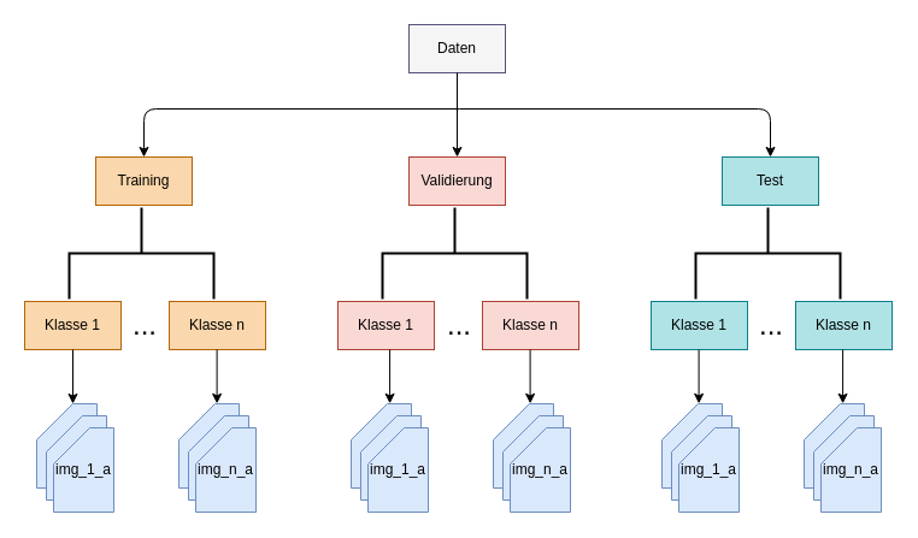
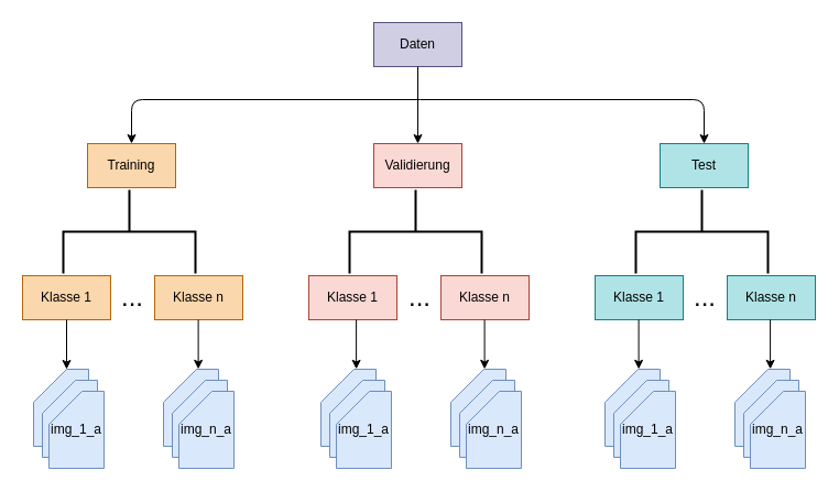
- <mxCell id="14" value="Daten" style="rounded=0;whiteSpace=wrap;html=1;fillColor=#f5f5f5;strokeColor=#56517e;" vertex="1" parent="1"><mxGeometry x="339" y="20" width="80" height="40" as="geometry" /></mxCell>
+ <mxCell id="14" value="Daten" style="rounded=0;whiteSpace=wrap;html=1;fillColor=#d0cee2;strokeColor=#56517e;" vertex="1" parent="1"><mxGeometry x="339" y="20" width="80" height="40" as="geometry" /></mxCell>
